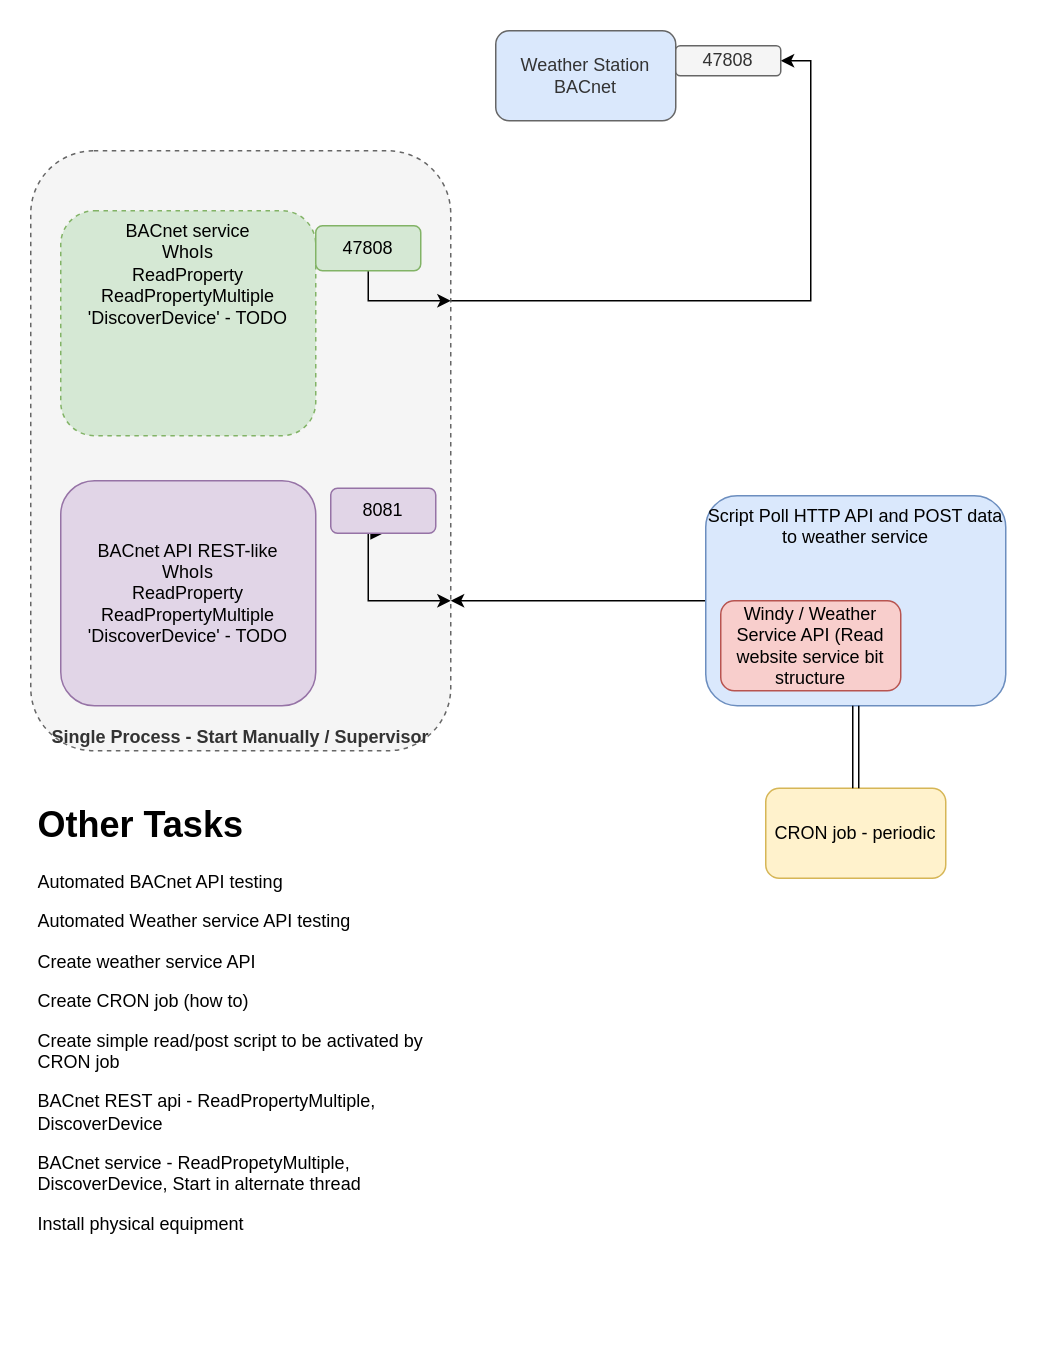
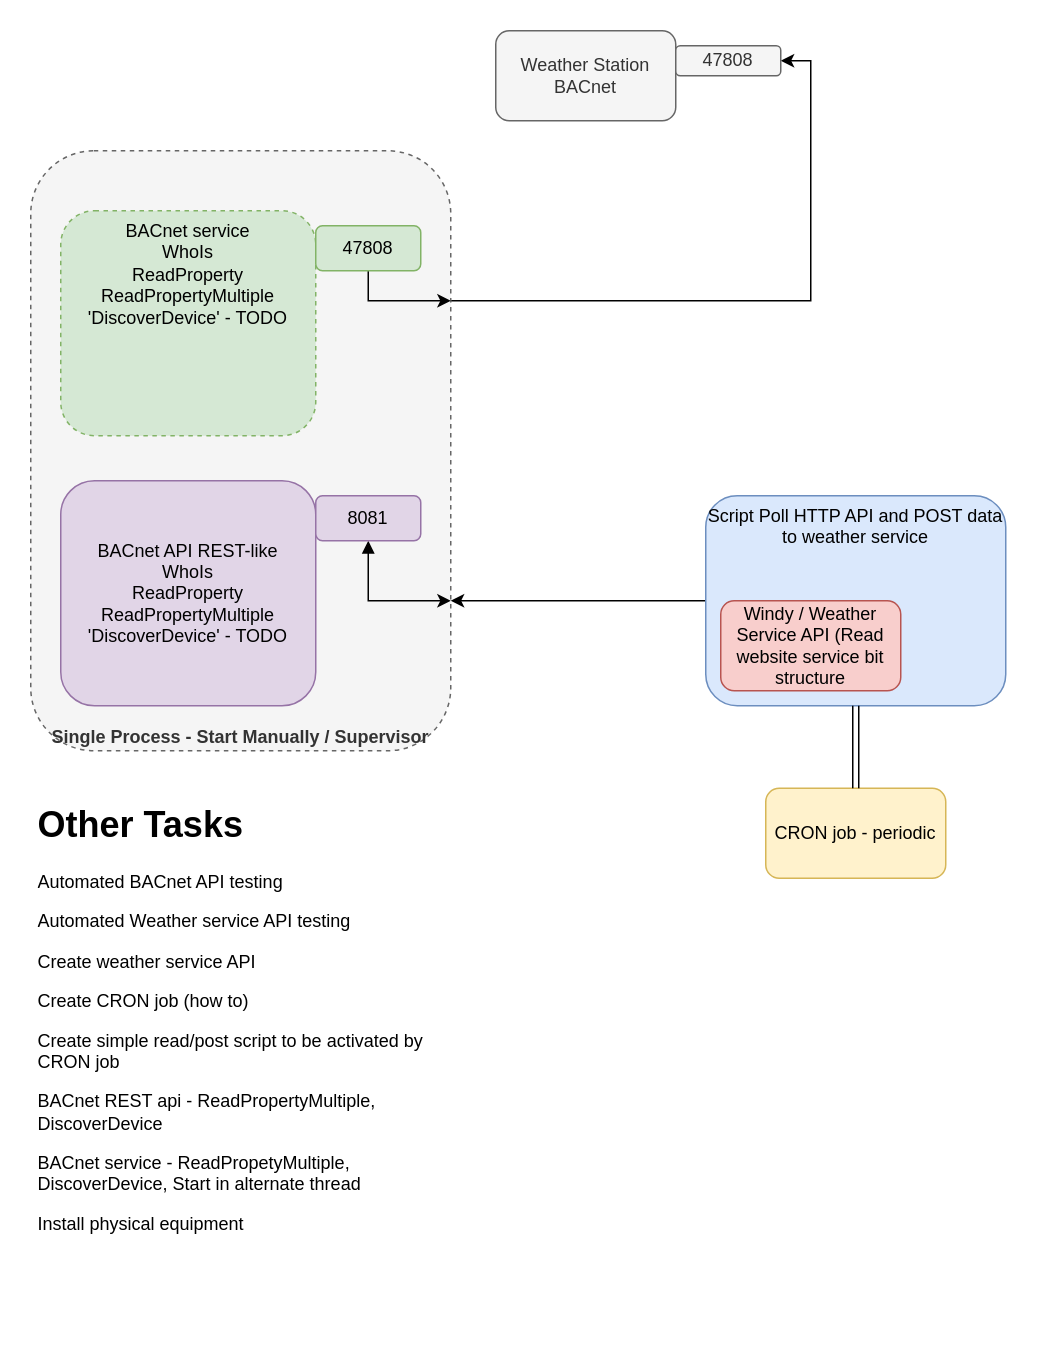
- <mxCell id="15" value="Weather Station BACnet" style="rounded=1;whiteSpace=wrap;html=1;fillColor=#dae8fc;strokeColor=#666666;fontColor=#333333;" vertex="1" parent="1"><mxGeometry x="330" y="20" width="120" height="60" as="geometry" /></mxCell>
+ <mxCell id="15" value="Weather Station BACnet" style="rounded=1;whiteSpace=wrap;html=1;fillColor=#f5f5f5;strokeColor=#666666;fontColor=#333333;" vertex="1" parent="1"><mxGeometry x="330" y="20" width="120" height="60" as="geometry" /></mxCell>
- <mxCell id="11" value="8081" style="rounded=1;whiteSpace=wrap;html=1;fillColor=#e1d5e7;strokeColor=#9673a6;" vertex="1" parent="1"><mxGeometry x="220" y="325" width="70" height="30" as="geometry" /></mxCell>
+ <mxCell id="11" value="8081" style="rounded=1;whiteSpace=wrap;html=1;fillColor=#e1d5e7;strokeColor=#9673a6;" vertex="1" parent="1"><mxGeometry x="210" y="330" width="70" height="30" as="geometry" /></mxCell>
